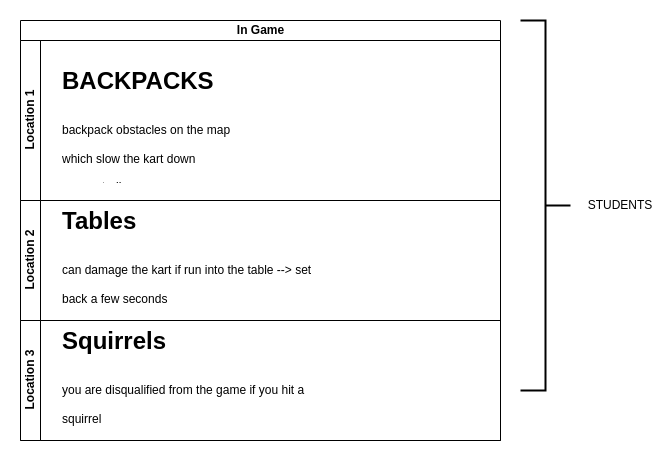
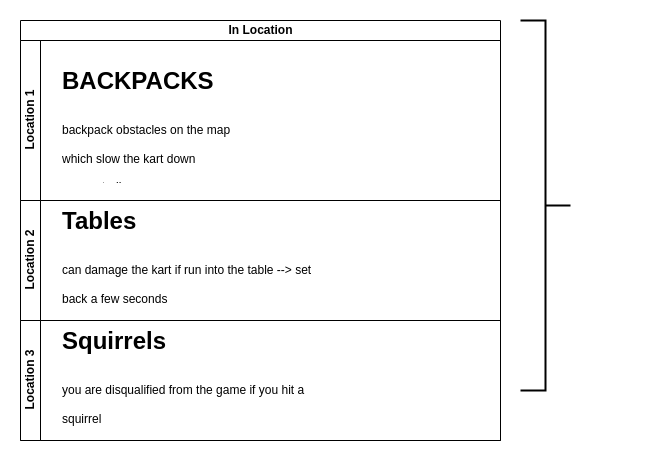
- <mxCell id="2" value="In Game" style="swimlane;childLayout=stackLayout;resizeParent=1;resizeParentMax=0;horizontal=1;startSize=20;horizontalStack=0;html=1;" vertex="1" parent="1"><mxGeometry x="20" y="20" width="480" height="420" as="geometry" /></mxCell>
+ <mxCell id="2" value="In Location" style="swimlane;childLayout=stackLayout;resizeParent=1;resizeParentMax=0;horizontal=1;startSize=20;horizontalStack=0;html=1;" vertex="1" parent="1"><mxGeometry x="20" y="20" width="480" height="420" as="geometry" /></mxCell>
- <mxCell id="10" value="STUDENTS" style="text;html=1;align=center;verticalAlign=middle;whiteSpace=wrap;rounded=0;" vertex="1" parent="1"><mxGeometry x="590" y="190" width="60" height="30" as="geometry" /></mxCell>
